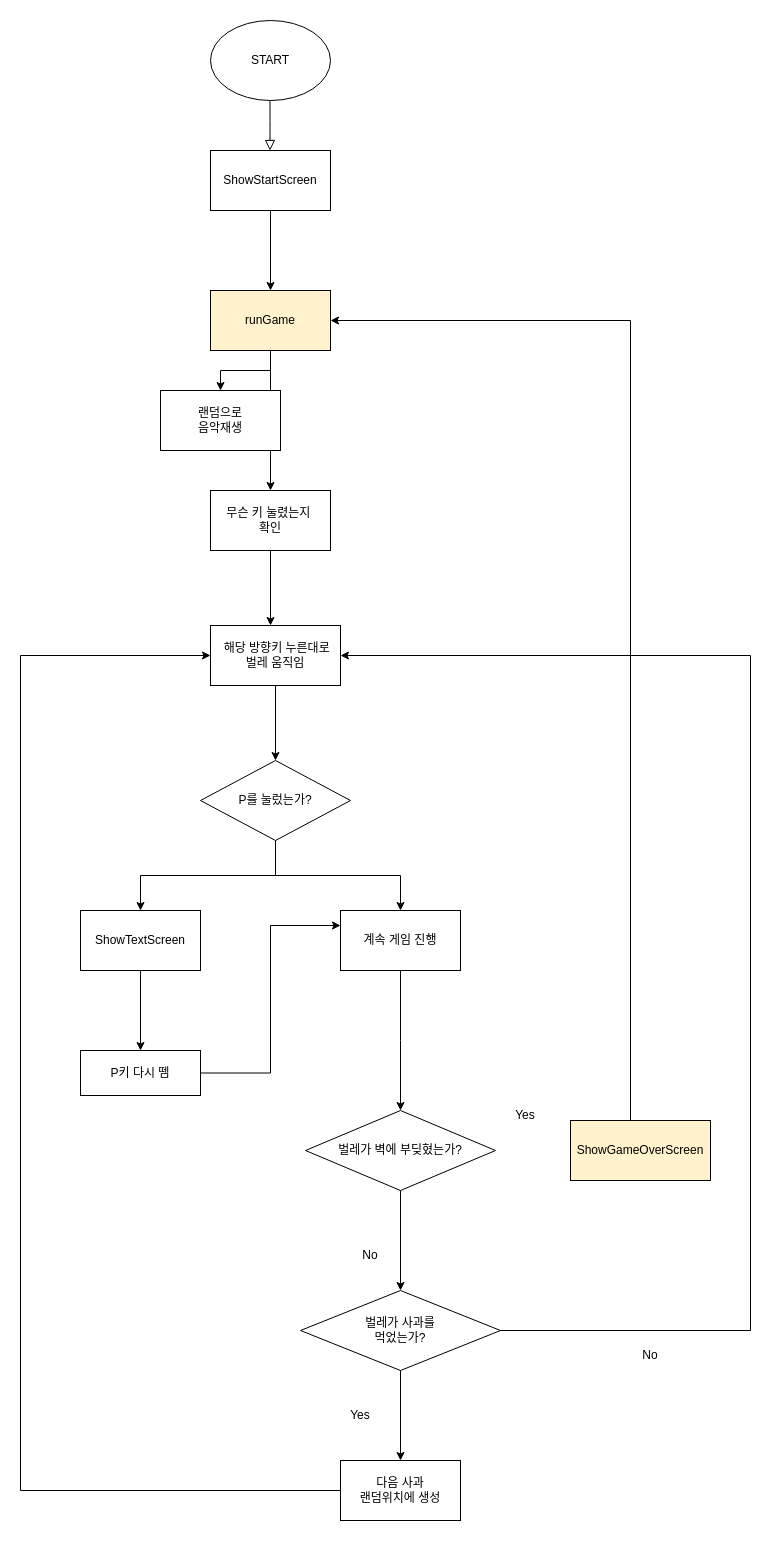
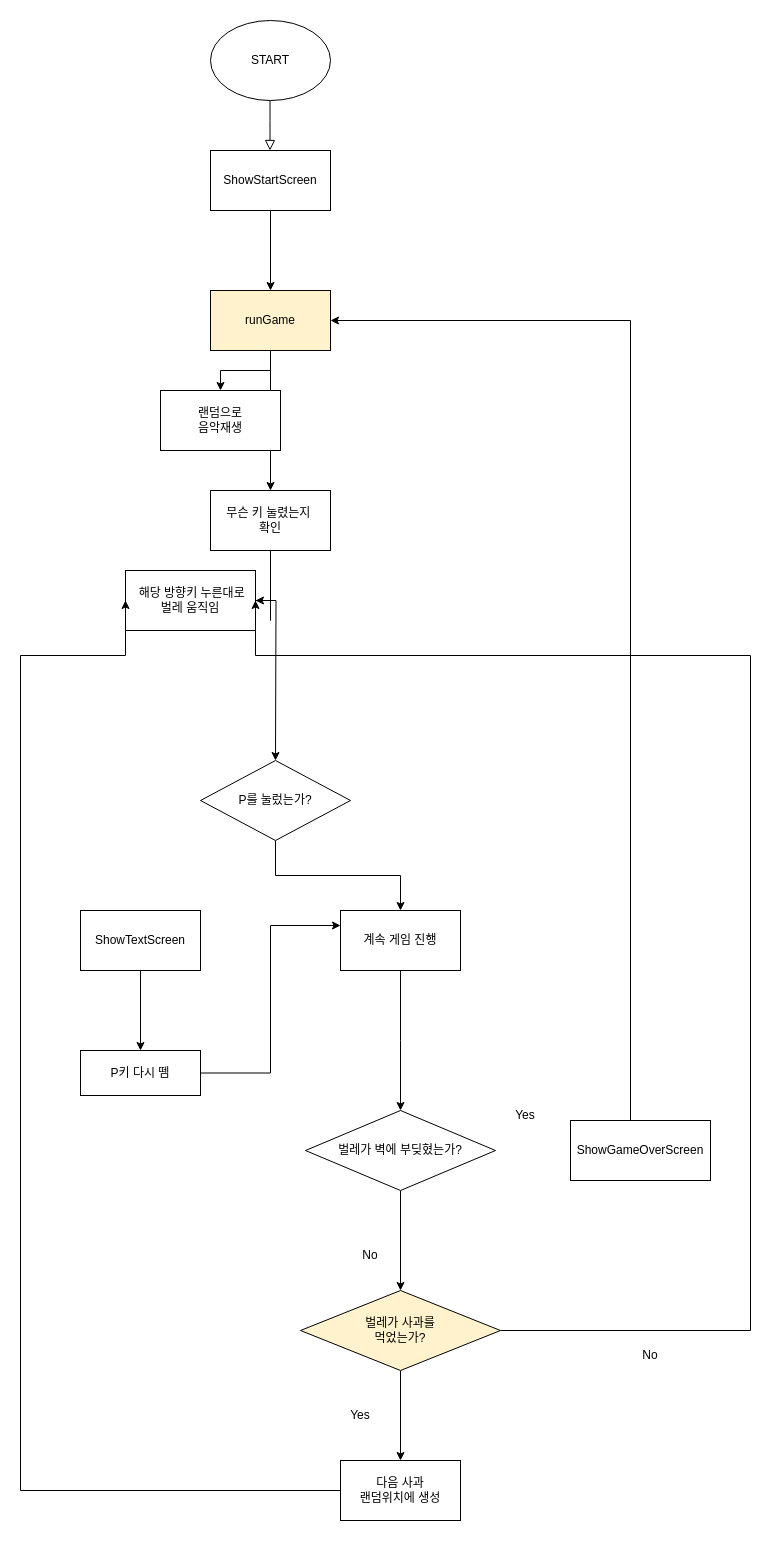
- <mxCell id="12" value="&amp;nbsp;해당 방향키 누른대로&lt;br&gt;벌레 움직임" style="rounded=0;whiteSpace=wrap;html=1;" vertex="1" parent="1"><mxGeometry x="210" y="625" width="130" height="60" as="geometry" /></mxCell>
+ <mxCell id="12" value="&amp;nbsp;해당 방향키 누른대로&lt;br&gt;벌레 움직임" style="rounded=0;whiteSpace=wrap;html=1;" vertex="1" parent="1"><mxGeometry x="125" y="570" width="130" height="60" as="geometry" /></mxCell>
- <mxCell id="13" value="" style="edgeStyle=orthogonalEdgeStyle;rounded=0;orthogonalLoop=1;jettySize=auto;html=1;" edge="1" parent="1" source="15" target="17"><mxGeometry relative="1" as="geometry"><Array as="points"><mxPoint x="275" y="875" /><mxPoint x="140" y="875" /></Array></mxGeometry></mxCell>
- <mxCell id="25" value="ShowGameOverScreen" style="rounded=0;whiteSpace=wrap;html=1;fillColor=#fff2cc;" vertex="1" parent="1"><mxGeometry x="570" y="1120" width="140" height="60" as="geometry" /></mxCell>
+ <mxCell id="25" value="ShowGameOverScreen" style="rounded=0;whiteSpace=wrap;html=1;" vertex="1" parent="1"><mxGeometry x="570" y="1120" width="140" height="60" as="geometry" /></mxCell>
- <mxCell id="29" value="벌레가 사과를&lt;br&gt;먹었는가?" style="rhombus;whiteSpace=wrap;html=1;" vertex="1" parent="1"><mxGeometry x="300" y="1290" width="200" height="80" as="geometry" /></mxCell>
+ <mxCell id="29" value="벌레가 사과를&lt;br&gt;먹었는가?" style="rhombus;whiteSpace=wrap;html=1;fillColor=#fff2cc;" vertex="1" parent="1"><mxGeometry x="300" y="1290" width="200" height="80" as="geometry" /></mxCell>
